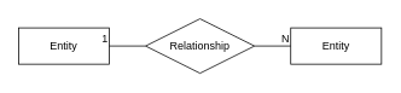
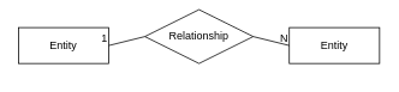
- <mxCell id="3" value="Relationship" style="shape=rhombus;perimeter=rhombusPerimeter;whiteSpace=wrap;html=1;align=center;" vertex="1" parent="1"><mxGeometry x="160" y="20" width="120" height="60" as="geometry" /></mxCell>
+ <mxCell id="3" value="Relationship" style="shape=rhombus;perimeter=rhombusPerimeter;whiteSpace=wrap;html=1;align=center;" vertex="1" parent="1"><mxGeometry x="160" y="10" width="120" height="60" as="geometry" /></mxCell>
